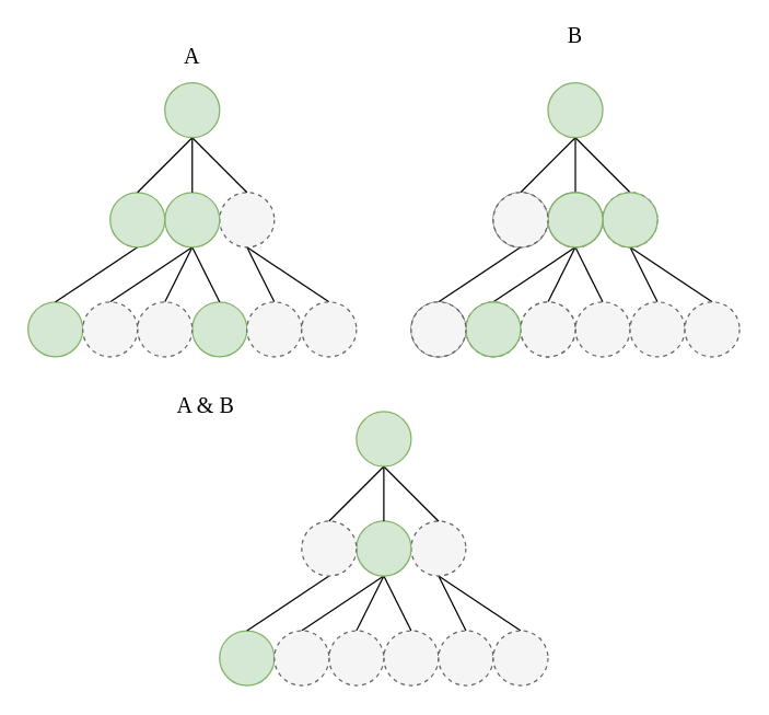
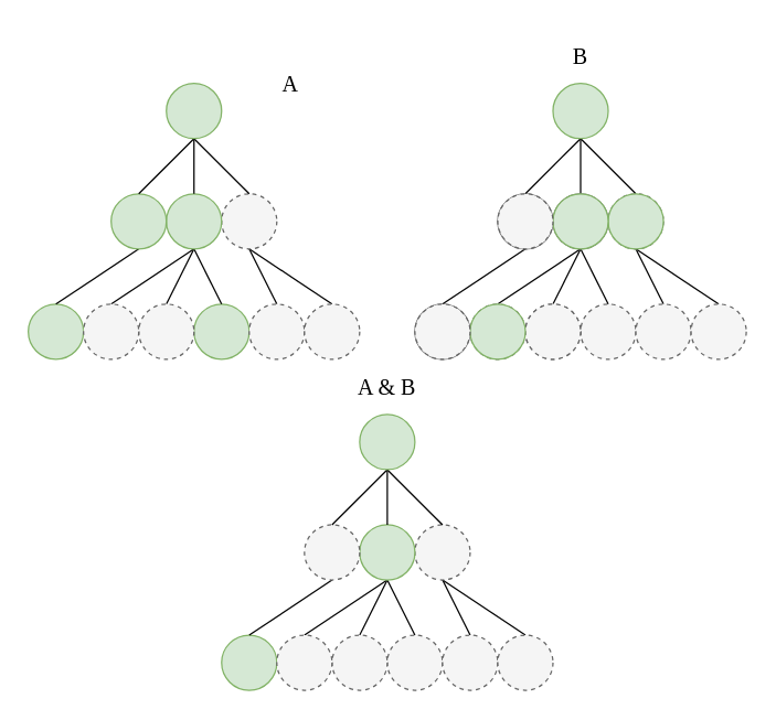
- <mxCell id="67" value="B" style="rounded=0;whiteSpace=wrap;html=1;dashed=1;fontFamily=Lucida Console;strokeColor=none;fillColor=none;fontSize=16;" parent="1" vertex="1"><mxGeometry x="380" y="5" width="80" height="40" as="geometry" /></mxCell>
+ <mxCell id="67" value="B" style="rounded=0;whiteSpace=wrap;html=1;dashed=1;fontFamily=Lucida Console;strokeColor=none;fillColor=none;fontSize=16;" parent="1" vertex="1"><mxGeometry x="380" width="80" height="40" as="geometry" y="20" /></mxCell>
- <mxCell id="66" value="A" style="rounded=0;whiteSpace=wrap;html=1;dashed=1;fontFamily=Lucida Console;strokeColor=none;fillColor=none;fontSize=16;" parent="1" vertex="1"><mxGeometry x="100" width="80" height="40" as="geometry" y="20" /></mxCell>
+ <mxCell id="66" value="A" style="rounded=0;whiteSpace=wrap;html=1;dashed=1;fontFamily=Lucida Console;strokeColor=none;fillColor=none;fontSize=16;" parent="1" vertex="1"><mxGeometry x="170" y="40" width="80" height="40" as="geometry" /></mxCell>
- <mxCell id="65" value="A &amp;amp; B" style="rounded=0;whiteSpace=wrap;html=1;dashed=1;fontFamily=Lucida Console;strokeColor=none;fillColor=none;fontSize=16;" parent="1" vertex="1"><mxGeometry x="90" y="275" width="120" height="40" as="geometry" /></mxCell>
+ <mxCell id="65" value="A &amp;amp; B" style="rounded=0;whiteSpace=wrap;html=1;dashed=1;fontFamily=Lucida Console;strokeColor=none;fillColor=none;fontSize=16;" parent="1" vertex="1"><mxGeometry x="220" y="260" width="120" height="40" as="geometry" /></mxCell>
